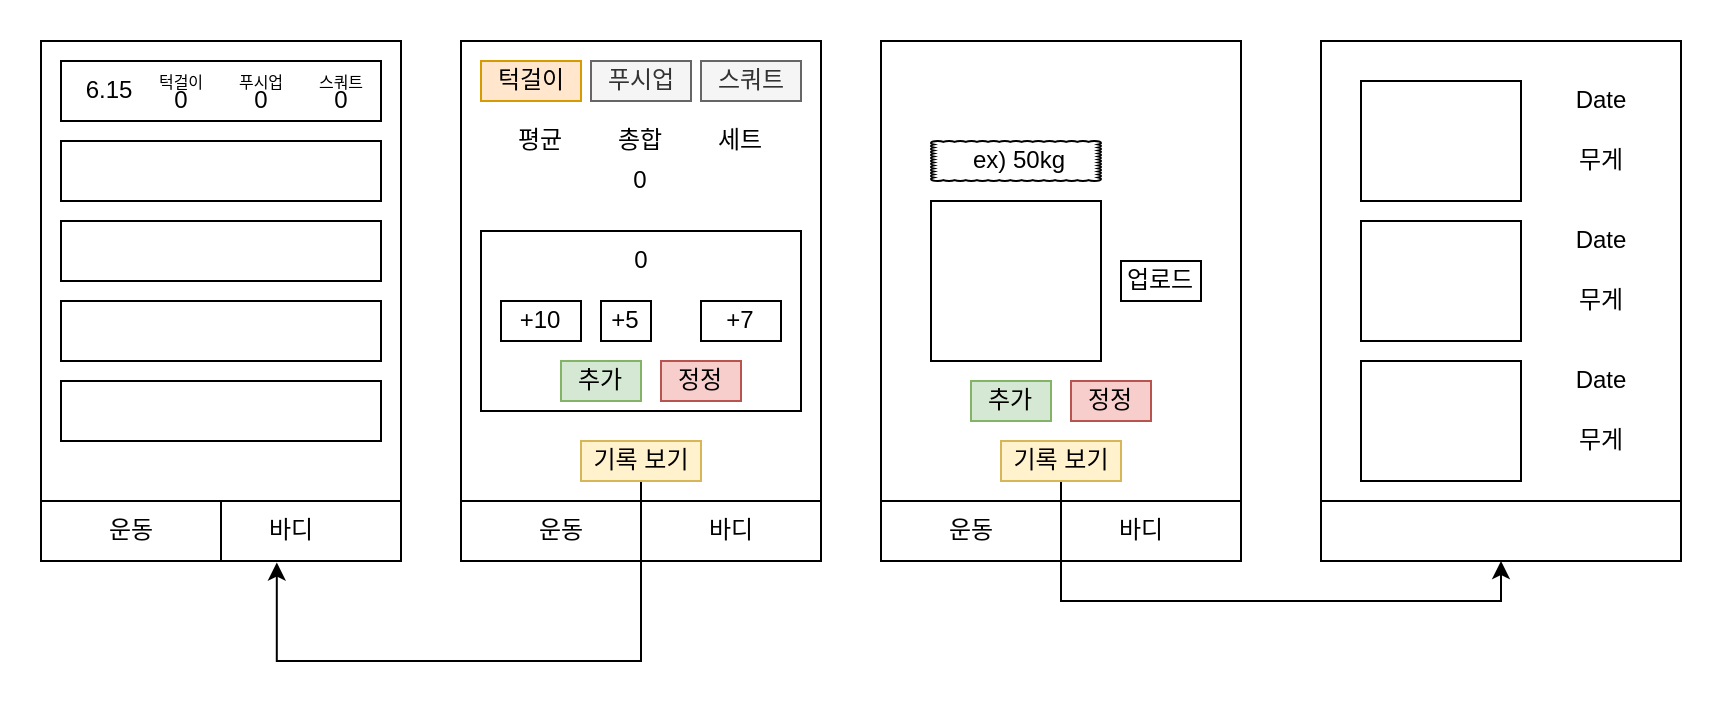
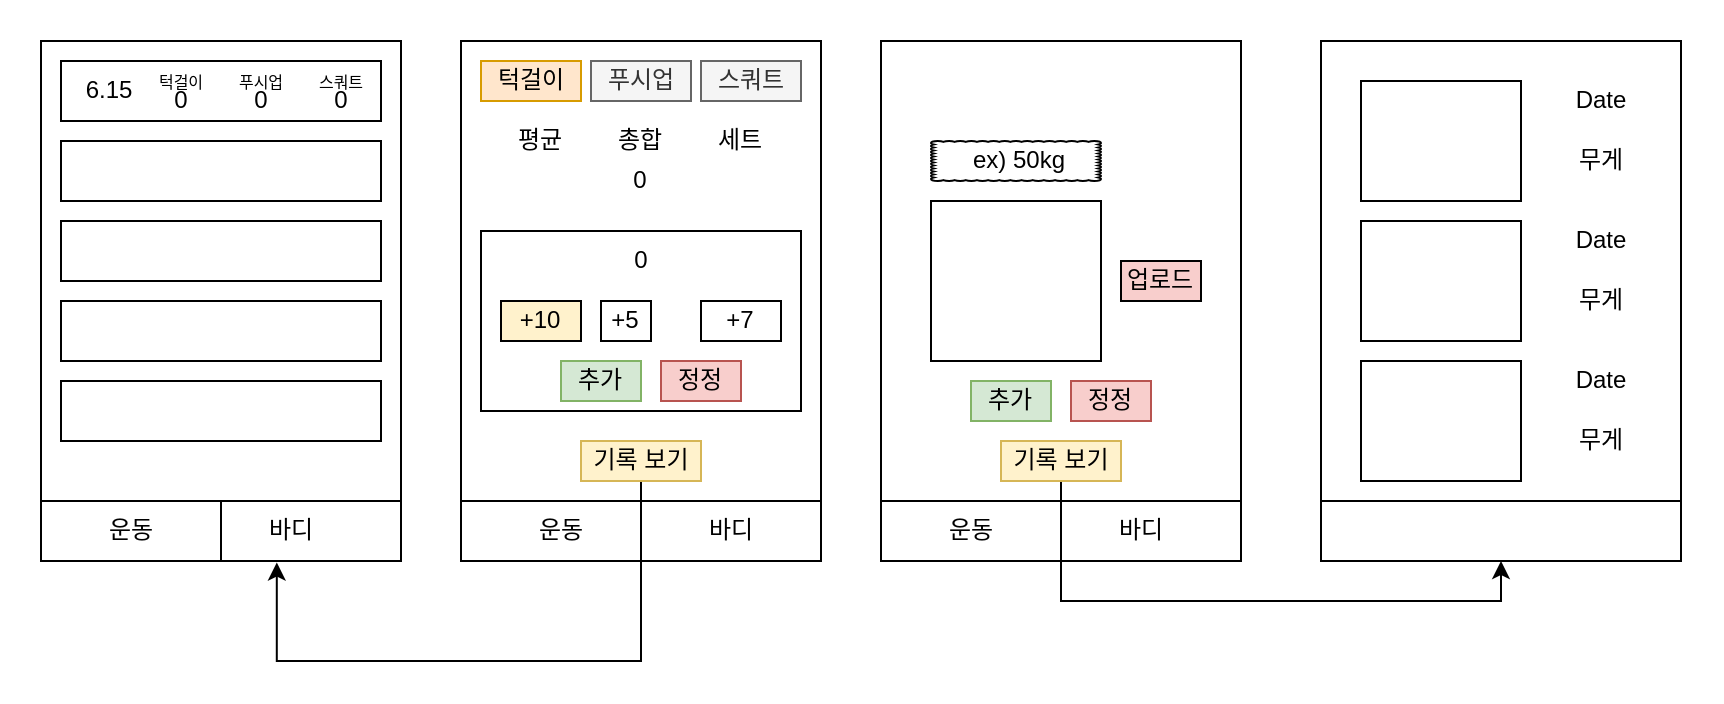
- <mxCell id="41" value="업로드" style="whiteSpace=wrap;html=1;" parent="30" vertex="1"><mxGeometry x="120" y="110" width="40" height="20" as="geometry" /></mxCell>
+ <mxCell id="41" value="업로드" style="whiteSpace=wrap;html=1;fillColor=#f8cecc;" parent="30" vertex="1"><mxGeometry x="120" y="110" width="40" height="20" as="geometry" /></mxCell>
- <mxCell id="42" value="+10" style="whiteSpace=wrap;html=1;" parent="1" vertex="1"><mxGeometry x="250" y="150" width="40" height="20" as="geometry" /></mxCell>
+ <mxCell id="42" value="+10" style="whiteSpace=wrap;html=1;fillColor=#fff2cc;" parent="1" vertex="1"><mxGeometry x="250" y="150" width="40" height="20" as="geometry" /></mxCell>
